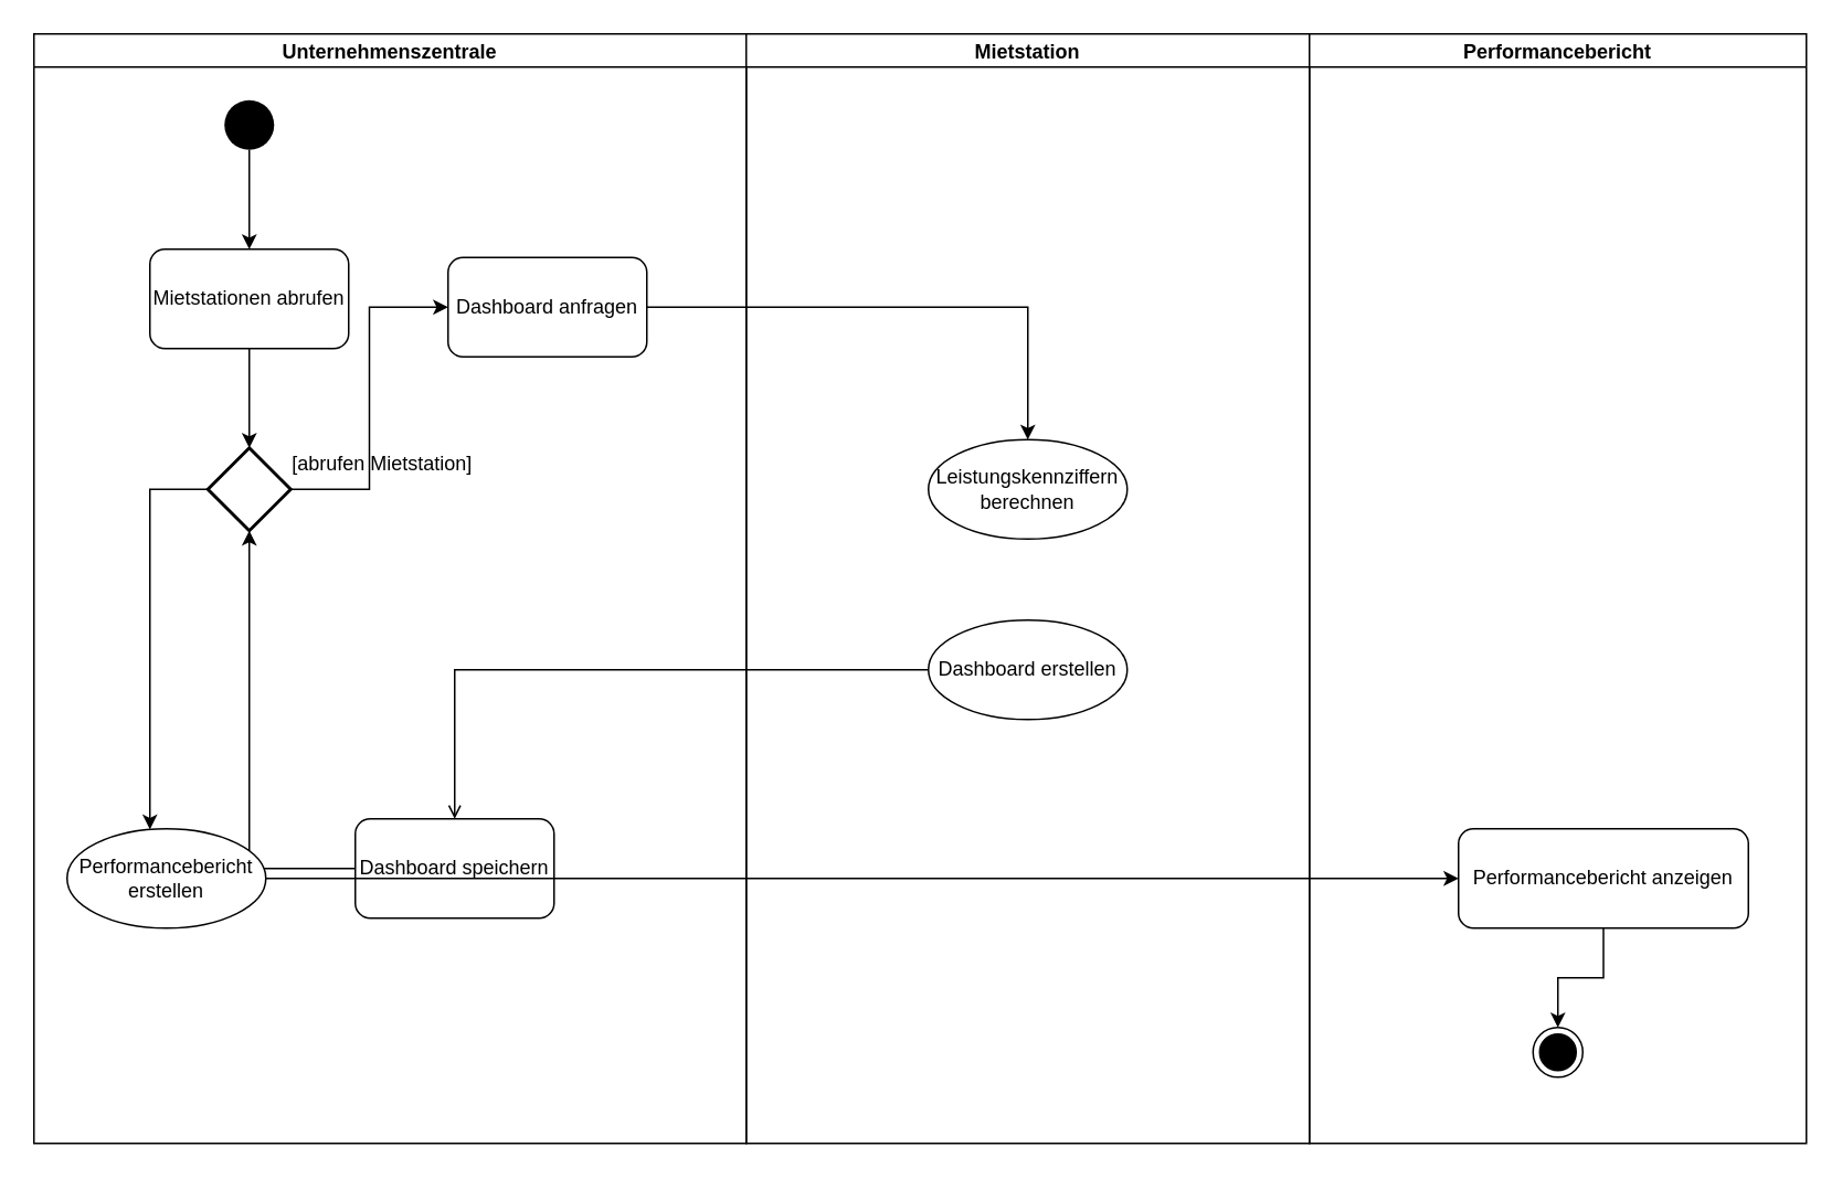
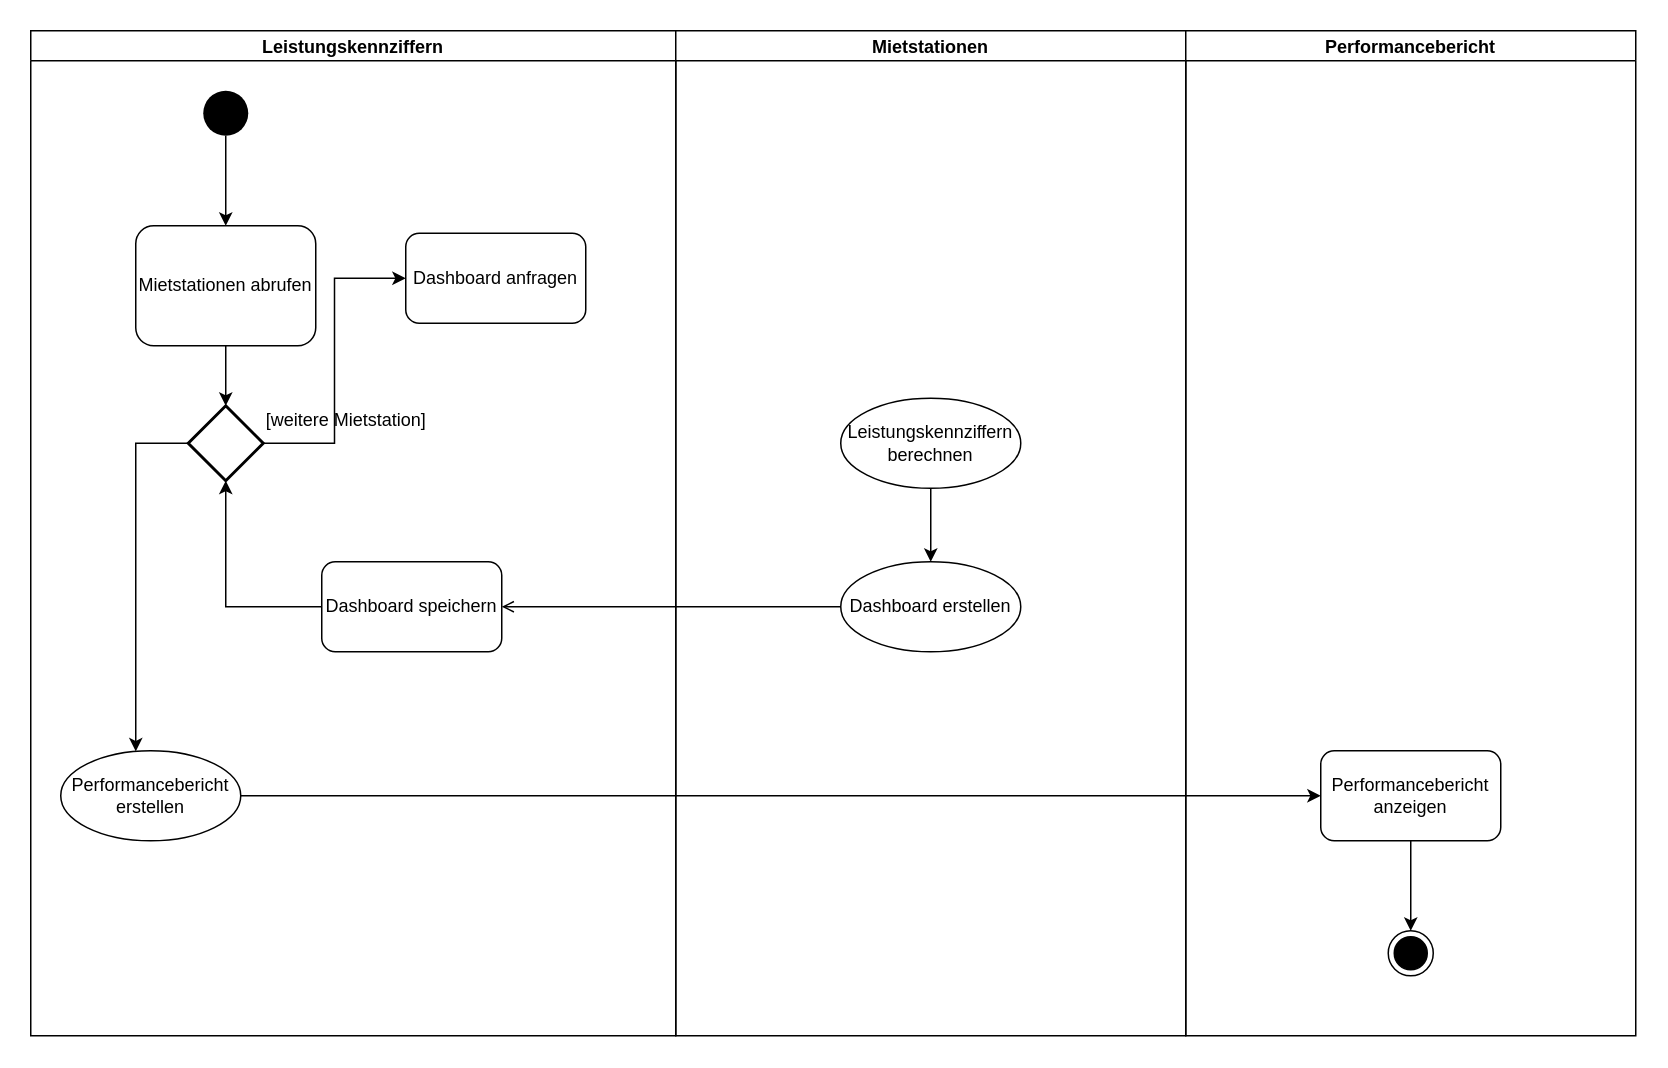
- <mxCell id="2" value="Unternehmenszentrale" style="swimlane;startSize=20;" vertex="1" parent="1"><mxGeometry x="20" y="20" width="430" height="670" as="geometry" /></mxCell>
+ <mxCell id="2" value="Leistungskennziffern" style="swimlane;startSize=20;" vertex="1" parent="1"><mxGeometry x="20" y="20" width="430" height="670" as="geometry" /></mxCell>
- <mxCell id="15" value="Mietstation" style="swimlane;startSize=20;" vertex="1" parent="1"><mxGeometry x="450" y="20" width="340" height="670" as="geometry" /></mxCell>
+ <mxCell id="15" value="Mietstationen" style="swimlane;startSize=20;" vertex="1" parent="1"><mxGeometry x="450" y="20" width="340" height="670" as="geometry" /></mxCell>
- <mxCell id="14" value="Mietstationen abrufen" style="rounded=1;whiteSpace=wrap;html=1;" vertex="1" parent="2"><mxGeometry x="70" y="130" width="120" height="60" as="geometry" /></mxCell>
+ <mxCell id="14" value="Mietstationen abrufen" style="rounded=1;whiteSpace=wrap;html=1;" vertex="1" parent="2"><mxGeometry x="70" y="130" width="120" height="80" as="geometry" /></mxCell>
- <mxCell id="19" style="edgeStyle=orthogonalEdgeStyle;rounded=0;orthogonalLoop=1;jettySize=auto;html=1;" edge="1" parent="1" source="3" target="17"><mxGeometry relative="1" as="geometry" /></mxCell>
- <mxCell id="12" value="[abrufen Mietstation]" style="text;html=1;align=center;verticalAlign=middle;resizable=0;points=[];autosize=1;strokeColor=none;fillColor=none;" vertex="1" parent="2"><mxGeometry x="150" y="250" width="120" height="20" as="geometry" /></mxCell>
+ <mxCell id="12" value="[weitere Mietstation]" style="text;html=1;align=center;verticalAlign=middle;resizable=0;points=[];autosize=1;strokeColor=none;fillColor=none;" vertex="1" parent="2"><mxGeometry x="150" y="250" width="120" height="20" as="geometry" /></mxCell>
+ <mxCell id="16" style="edgeStyle=orthogonalEdgeStyle;rounded=0;orthogonalLoop=1;jettySize=auto;html=1;" edge="1" parent="15" source="17" target="18"><mxGeometry relative="1" as="geometry" /></mxCell>
- <mxCell id="7" value="Dashboard speichern" style="rounded=1;whiteSpace=wrap;html=1;" vertex="1" parent="2"><mxGeometry x="194" y="474" width="120" height="60" as="geometry" /></mxCell>
+ <mxCell id="7" value="Dashboard speichern" style="rounded=1;whiteSpace=wrap;html=1;" vertex="1" parent="2"><mxGeometry x="194" y="354" width="120" height="60" as="geometry" /></mxCell>
- <mxCell id="23" value="Performancebericht anzeigen" style="rounded=1;whiteSpace=wrap;html=1;" vertex="1" parent="21"><mxGeometry x="90" y="480" width="175" height="60" as="geometry" /></mxCell>
+ <mxCell id="23" value="Performancebericht anzeigen" style="rounded=1;whiteSpace=wrap;html=1;" vertex="1" parent="21"><mxGeometry x="90" y="480" width="120" height="60" as="geometry" /></mxCell>
